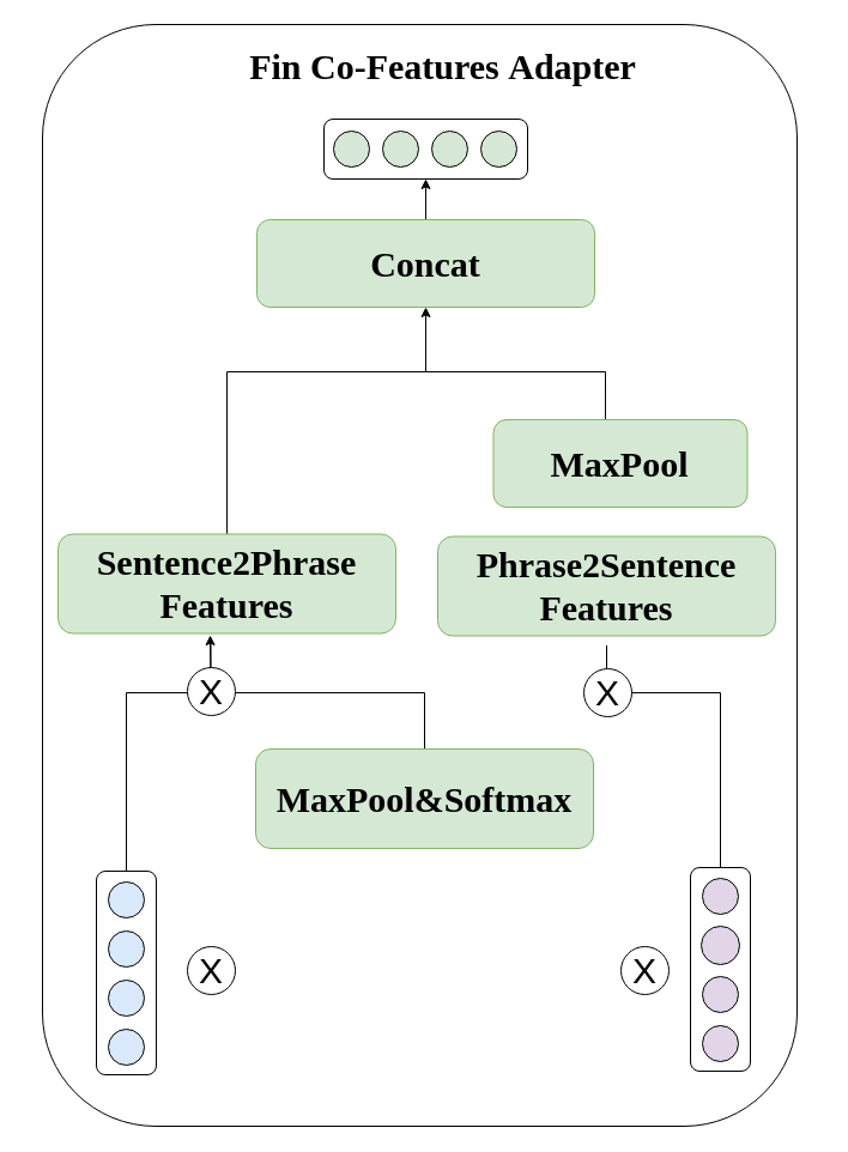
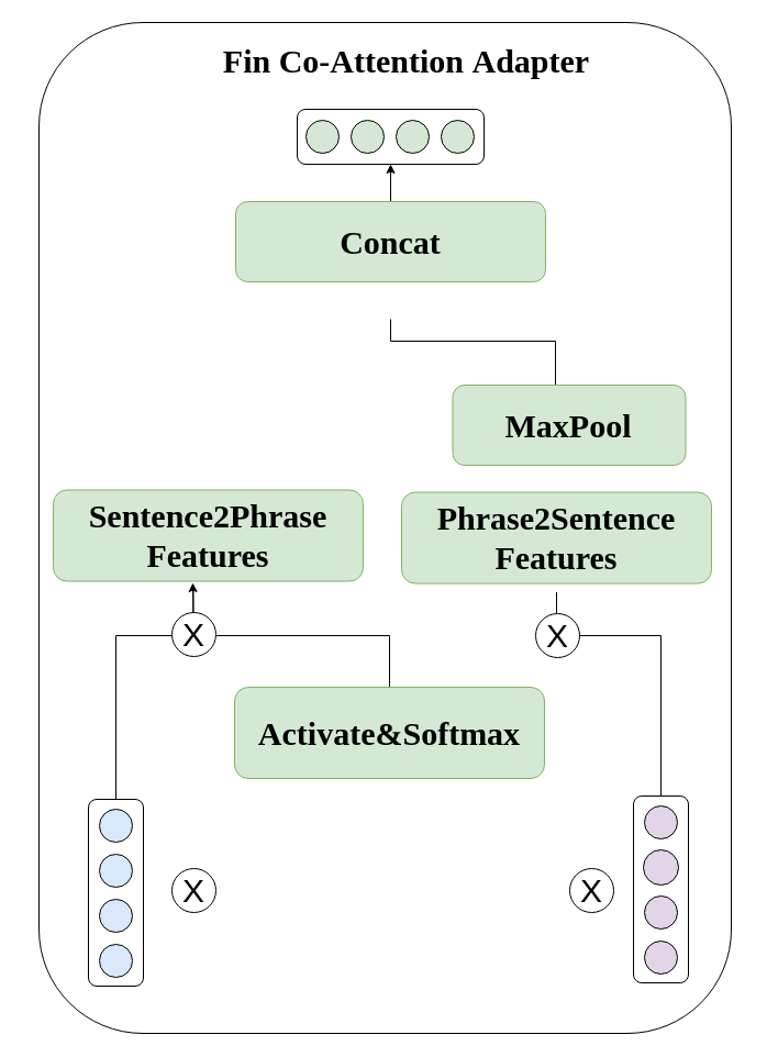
- <mxCell id="3" value="&lt;font face=&quot;Times New Roman&quot; style=&quot;font-size: 30px;&quot;&gt;&lt;b&gt;Fin Co-Features&amp;nbsp;&lt;/b&gt;&lt;/font&gt;&lt;font size=&quot;1&quot; face=&quot;Times New Roman&quot;&gt;&lt;b style=&quot;font-size: 30px;&quot;&gt;Adapter&lt;/b&gt;&lt;/font&gt;" style="text;html=1;align=center;verticalAlign=middle;resizable=0;points=[];autosize=1;strokeColor=none;fillColor=none;" vertex="1" parent="1"><mxGeometry x="189" y="30.001" width="360" height="50" as="geometry" /></mxCell>
+ <mxCell id="3" value="&lt;font face=&quot;Times New Roman&quot; style=&quot;font-size: 30px;&quot;&gt;&lt;b&gt;Fin Co-Attention&amp;nbsp;&lt;/b&gt;&lt;/font&gt;&lt;font size=&quot;1&quot; face=&quot;Times New Roman&quot;&gt;&lt;b style=&quot;font-size: 30px;&quot;&gt;Adapter&lt;/b&gt;&lt;/font&gt;" style="text;html=1;align=center;verticalAlign=middle;resizable=0;points=[];autosize=1;strokeColor=none;fillColor=none;" vertex="1" parent="1"><mxGeometry x="189" y="30.001" width="360" height="50" as="geometry" /></mxCell>
- <mxCell id="28" style="edgeStyle=orthogonalEdgeStyle;rounded=0;orthogonalLoop=1;jettySize=auto;html=1;exitX=0.5;exitY=0;exitDx=0;exitDy=0;entryX=0.5;entryY=1;entryDx=0;entryDy=0;" edge="1" parent="1" source="29" target="27"><mxGeometry relative="1" as="geometry"><Array as="points"><mxPoint x="189" y="310" /><mxPoint x="355" y="310" /></Array></mxGeometry></mxCell>
- <mxCell id="13" value="&lt;b style=&quot;border-color: var(--border-color); font-family: &amp;quot;Times New Roman&amp;quot;; font-size: 30px;&quot;&gt;MaxPool&amp;amp;Softmax&lt;br&gt;&lt;/b&gt;" style="rounded=1;whiteSpace=wrap;html=1;fillColor=#d5e8d4;strokeColor=#82b366;" vertex="1" parent="1"><mxGeometry x="213" y="625" width="282" height="83" as="geometry" /></mxCell>
+ <mxCell id="13" value="&lt;b style=&quot;border-color: var(--border-color); font-family: &amp;quot;Times New Roman&amp;quot;; font-size: 30px;&quot;&gt;Activate&amp;amp;Softmax&lt;br&gt;&lt;/b&gt;" style="rounded=1;whiteSpace=wrap;html=1;fillColor=#d5e8d4;strokeColor=#82b366;" vertex="1" parent="1"><mxGeometry x="213" y="625" width="282" height="83" as="geometry" /></mxCell>
